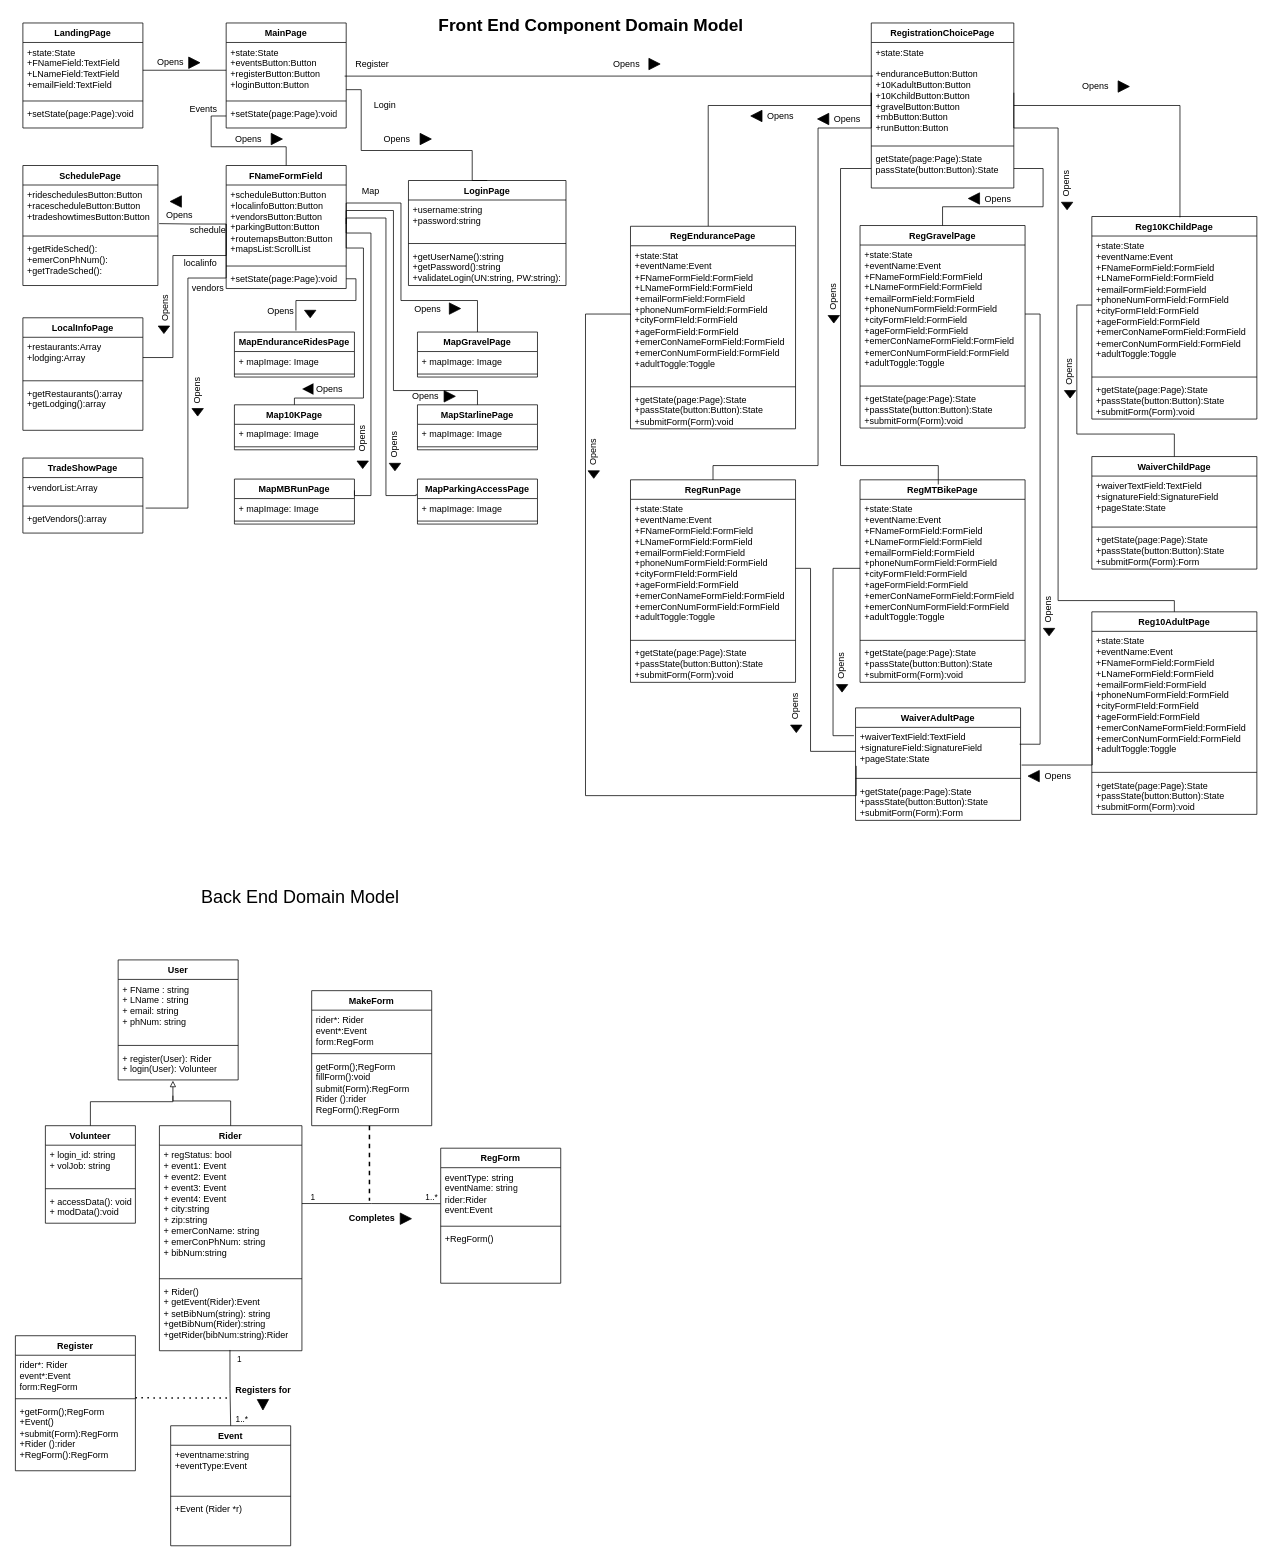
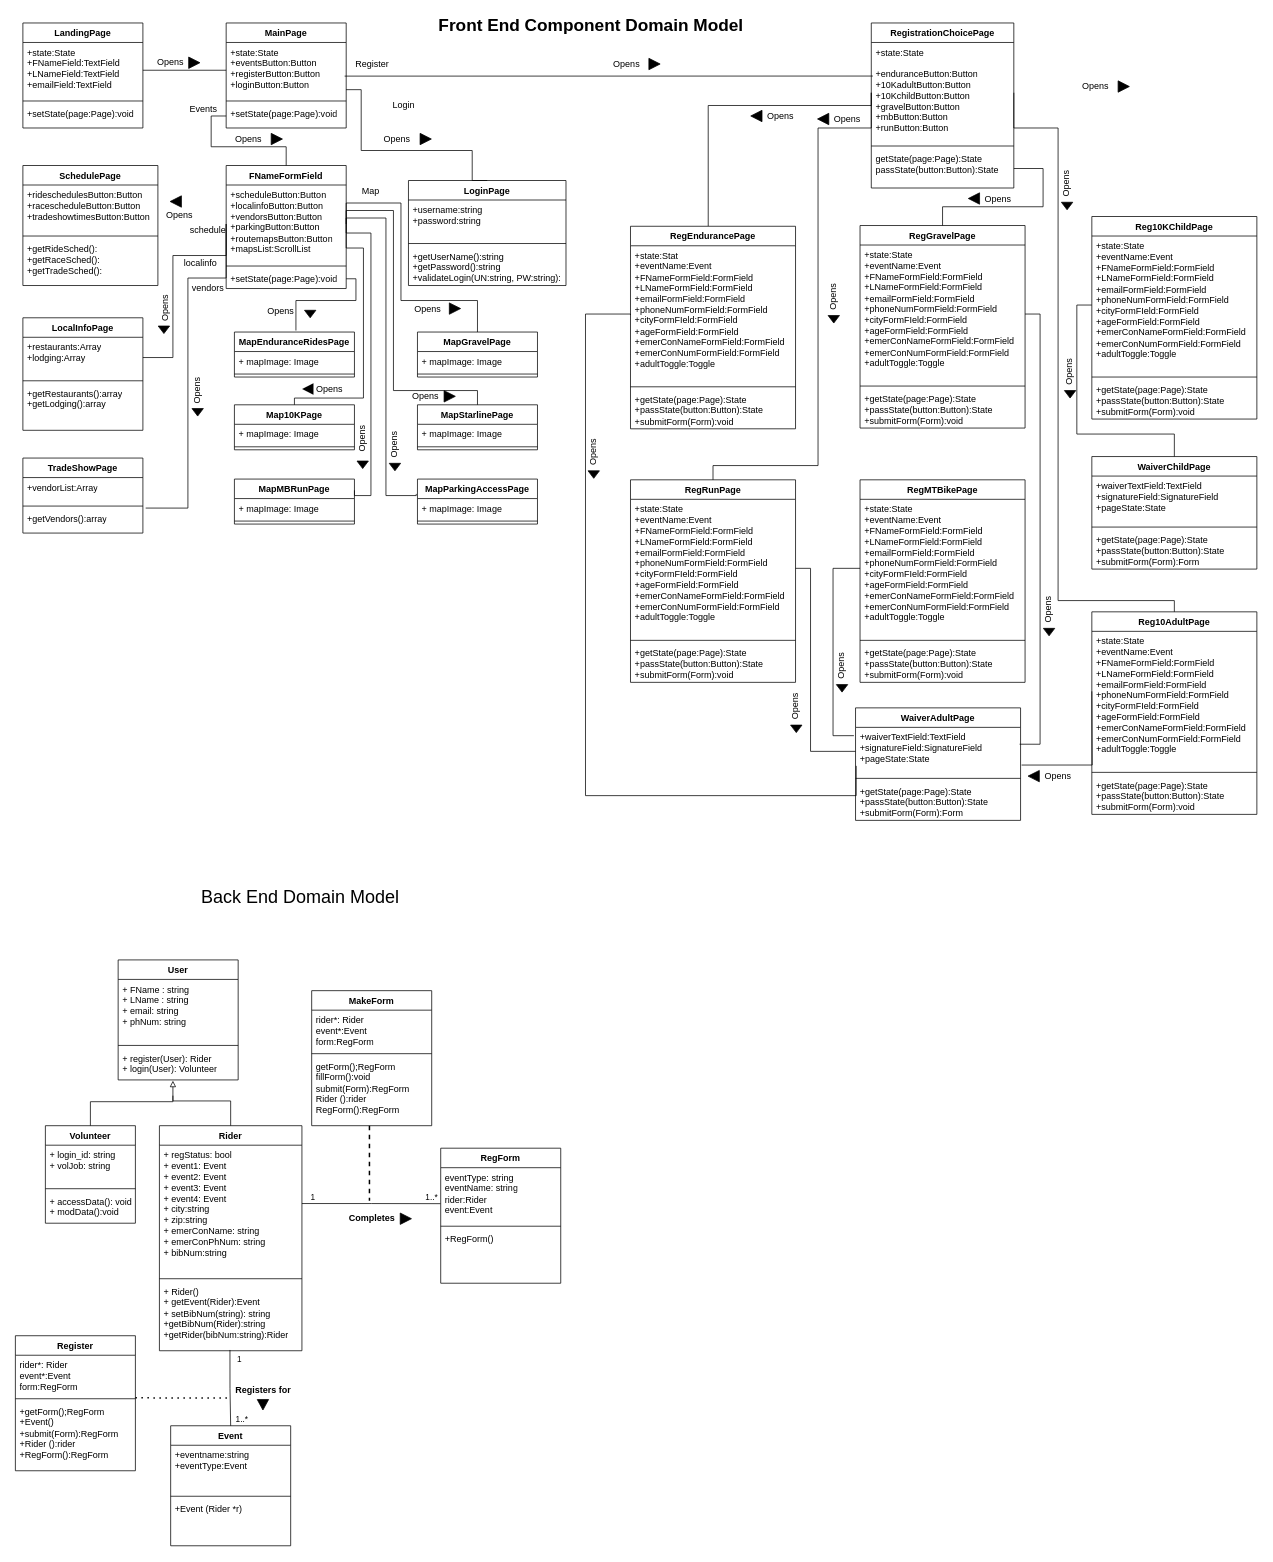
- <mxCell id="139" value="Login" style="text;html=1;align=center;verticalAlign=middle;whiteSpace=wrap;rounded=0;" vertex="1" parent="1"><mxGeometry x="483" y="125" width="60" height="30" as="geometry" /></mxCell>
+ <mxCell id="139" value="Login" style="text;html=1;align=center;verticalAlign=middle;whiteSpace=wrap;rounded=0;" vertex="1" parent="1"><mxGeometry x="508" y="125" width="60" height="30" as="geometry" /></mxCell>
- <mxCell id="176" style="edgeStyle=orthogonalEdgeStyle;rounded=0;orthogonalLoop=1;jettySize=auto;html=1;exitX=1;exitY=0.5;exitDx=0;exitDy=0;entryX=0.534;entryY=0.004;entryDx=0;entryDy=0;entryPerimeter=0;endArrow=none;startFill=0;" edge="1" parent="1" source="26" target="94"><mxGeometry relative="1" as="geometry" /></mxCell>
- <mxCell id="154" style="edgeStyle=orthogonalEdgeStyle;rounded=0;orthogonalLoop=1;jettySize=auto;html=1;exitX=0;exitY=0.5;exitDx=0;exitDy=0;entryX=1.009;entryY=0.804;entryDx=0;entryDy=0;entryPerimeter=0;endArrow=none;startFill=0;" edge="1" parent="1" source="31" target="43"><mxGeometry relative="1" as="geometry"><mxPoint x="244.72" y="298.16" as="targetPoint" /></mxGeometry></mxCell>
- <mxCell id="45" value="+getRideSched():&lt;div&gt;+emerConPhNum():&lt;/div&gt;&lt;div&gt;+getTradeSched():&lt;/div&gt;" style="text;strokeColor=none;fillColor=none;align=left;verticalAlign=top;spacingLeft=4;spacingRight=4;overflow=hidden;rotatable=0;points=[[0,0.5],[1,0.5]];portConstraint=eastwest;whiteSpace=wrap;html=1;" parent="42" vertex="1"><mxGeometry y="98" width="180" height="62" as="geometry" /></mxCell>
+ <mxCell id="45" value="+getRideSched():&lt;div&gt;+getRaceSched():&lt;/div&gt;&lt;div&gt;+getTradeSched():&lt;/div&gt;" style="text;strokeColor=none;fillColor=none;align=left;verticalAlign=top;spacingLeft=4;spacingRight=4;overflow=hidden;rotatable=0;points=[[0,0.5],[1,0.5]];portConstraint=eastwest;whiteSpace=wrap;html=1;" parent="42" vertex="1"><mxGeometry y="98" width="180" height="62" as="geometry" /></mxCell>
- <mxCell id="178" style="edgeStyle=orthogonalEdgeStyle;rounded=0;orthogonalLoop=1;jettySize=auto;html=1;entryX=0.474;entryY=0.023;entryDx=0;entryDy=0;entryPerimeter=0;endArrow=none;startFill=0;" edge="1" parent="1" source="29" target="98"><mxGeometry relative="1" as="geometry"><Array as="points"><mxPoint x="1120" y="224" /><mxPoint x="1120" y="620" /><mxPoint x="1250" y="620" /></Array></mxGeometry></mxCell>
